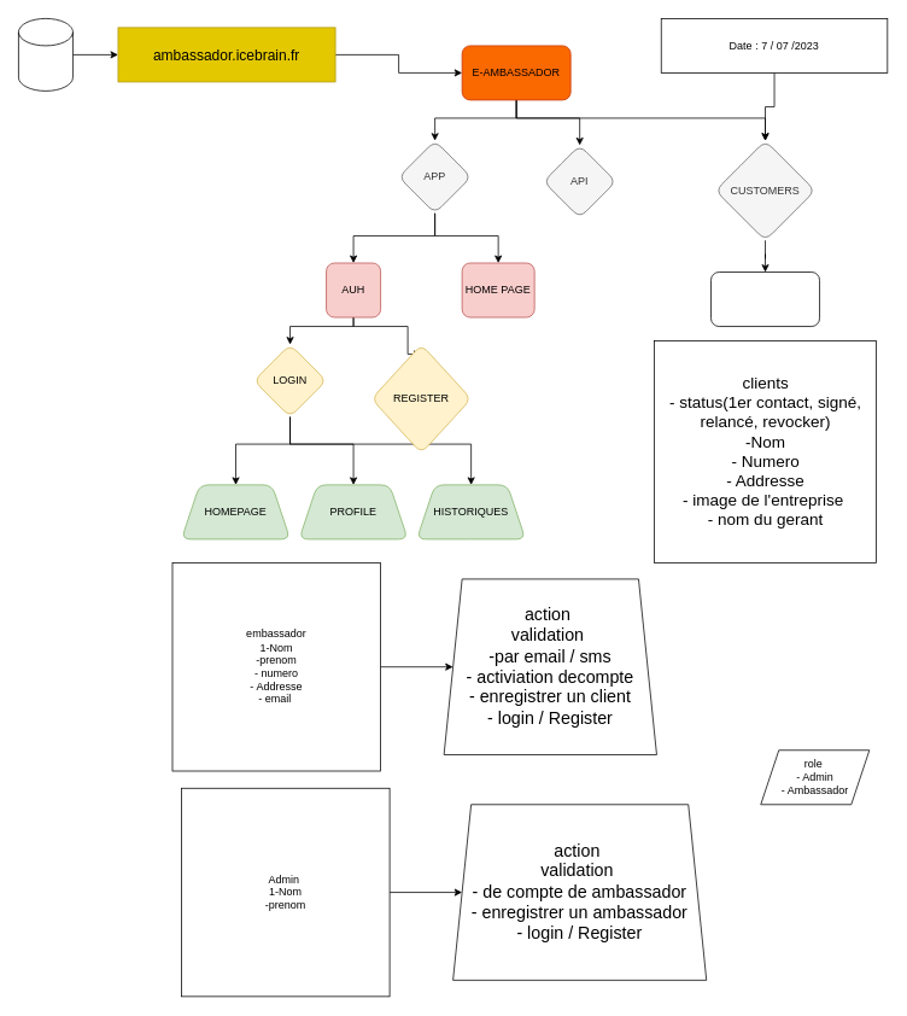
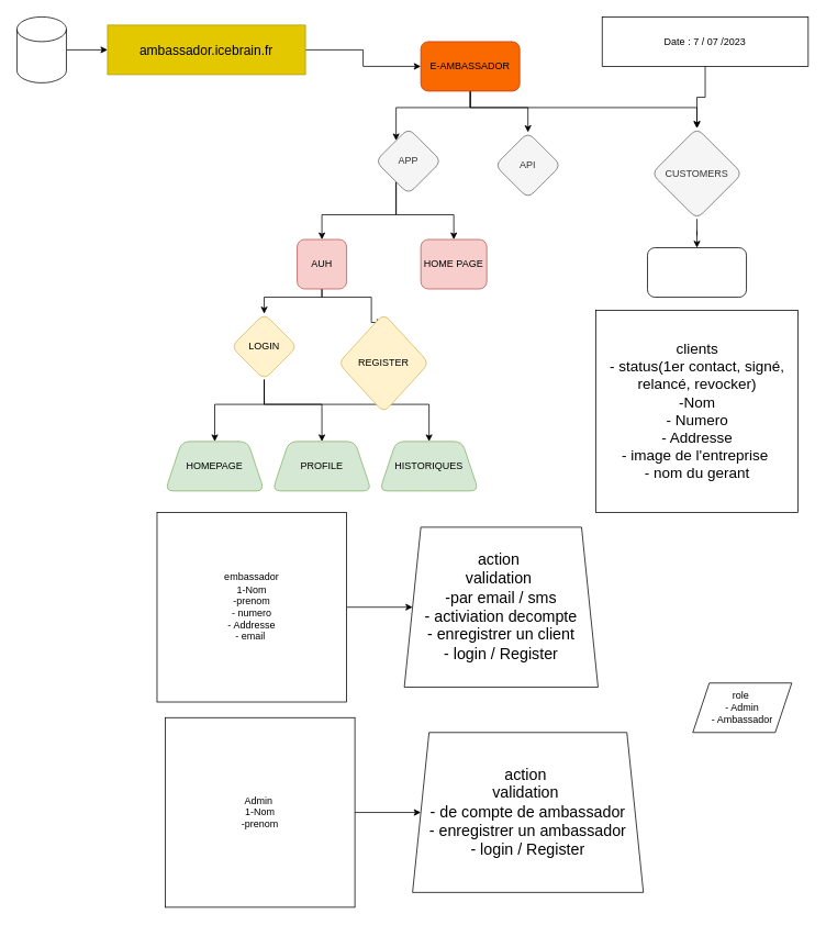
- <mxCell id="8" value="APP" style="rhombus;whiteSpace=wrap;html=1;rounded=1;fillColor=#f5f5f5;fontColor=#333333;strokeColor=#666666;" vertex="1" parent="1"><mxGeometry x="440" y="155" width="80" height="80" as="geometry" /></mxCell>
+ <mxCell id="8" value="APP" style="rhombus;whiteSpace=wrap;html=1;rounded=1;fillColor=#f5f5f5;fontColor=#333333;strokeColor=#666666;" vertex="1" parent="1"><mxGeometry x="455" y="155" width="80" height="80" as="geometry" /></mxCell>
